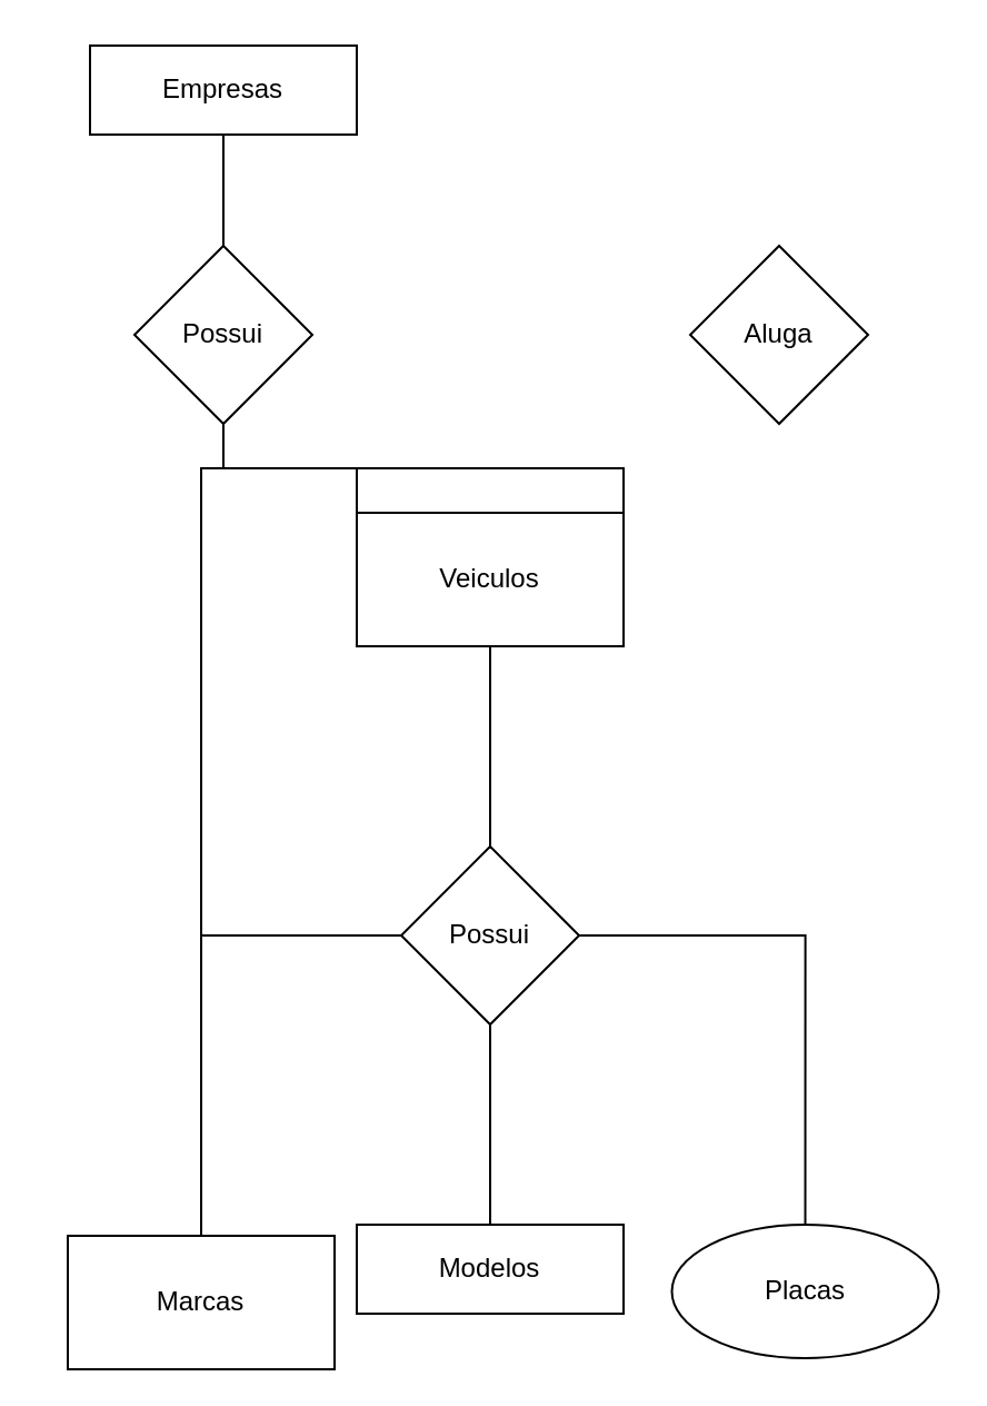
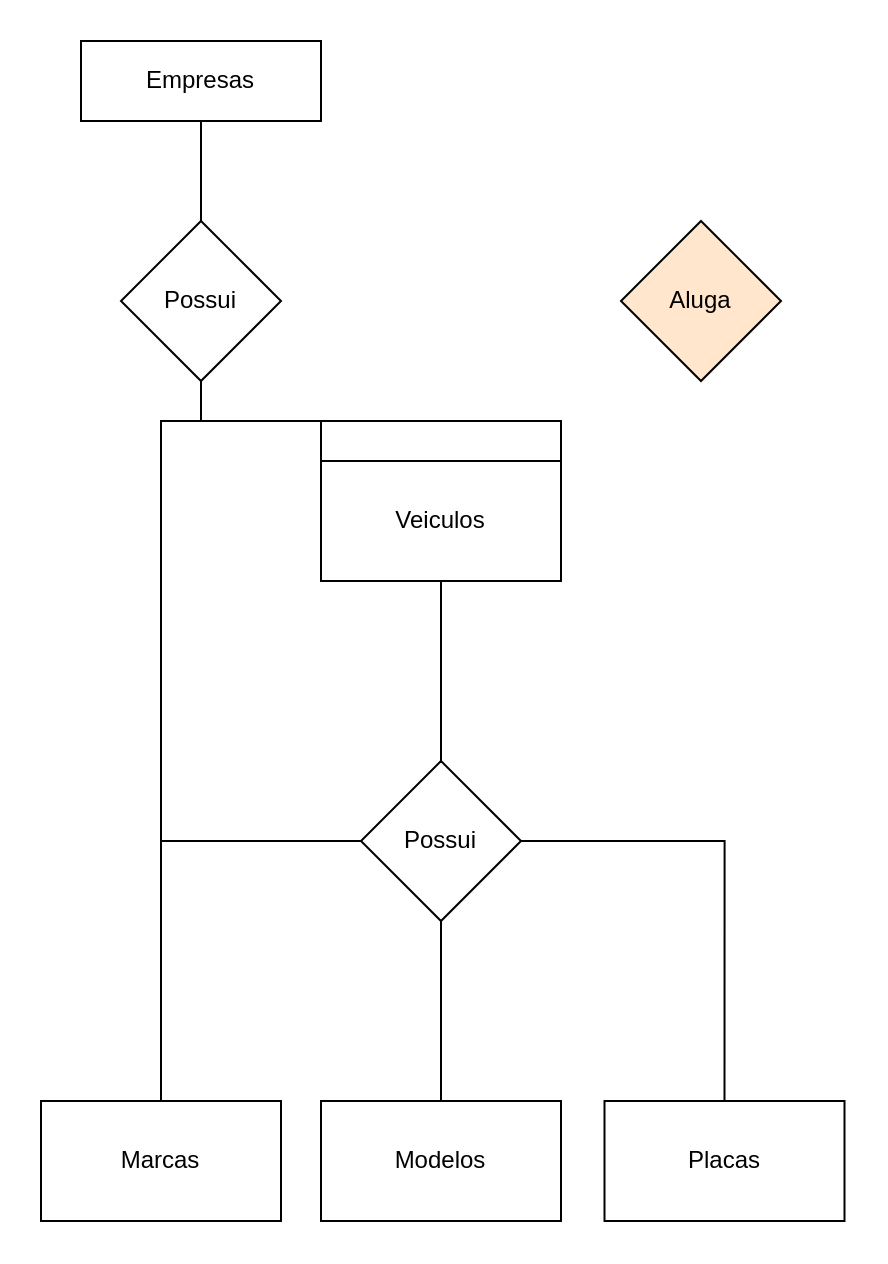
- <mxCell id="9" value="Aluga" style="rhombus;whiteSpace=wrap;html=1;" vertex="1" parent="1"><mxGeometry x="310" y="110" width="80" height="80" as="geometry" /></mxCell>
+ <mxCell id="9" value="Aluga" style="rhombus;whiteSpace=wrap;html=1;fillColor=#ffe6cc;" vertex="1" parent="1"><mxGeometry x="310" y="110" width="80" height="80" as="geometry" /></mxCell>
- <mxCell id="14" value="Modelos" style="whiteSpace=wrap;html=1;" vertex="1" parent="1"><mxGeometry x="160" y="550" width="120" height="40" as="geometry" /></mxCell>
+ <mxCell id="14" value="Modelos" style="whiteSpace=wrap;html=1;" vertex="1" parent="1"><mxGeometry x="160" y="550" width="120" height="60" as="geometry" /></mxCell>
- <mxCell id="16" value="Placas" style="ellipse;whiteSpace=wrap;html=1;" vertex="1" parent="1"><mxGeometry x="301.75" y="550" width="120" height="60" as="geometry" /></mxCell>
+ <mxCell id="16" value="Placas" style="whiteSpace=wrap;html=1;" vertex="1" parent="1"><mxGeometry x="301.75" y="550" width="120" height="60" as="geometry" /></mxCell>
- <mxCell id="13" value="Marcas" style="whiteSpace=wrap;html=1;" vertex="1" parent="1"><mxGeometry x="30" y="555" width="120" height="60" as="geometry" /></mxCell>
+ <mxCell id="13" value="Marcas" style="whiteSpace=wrap;html=1;" vertex="1" parent="1"><mxGeometry x="20" y="550" width="120" height="60" as="geometry" /></mxCell>
